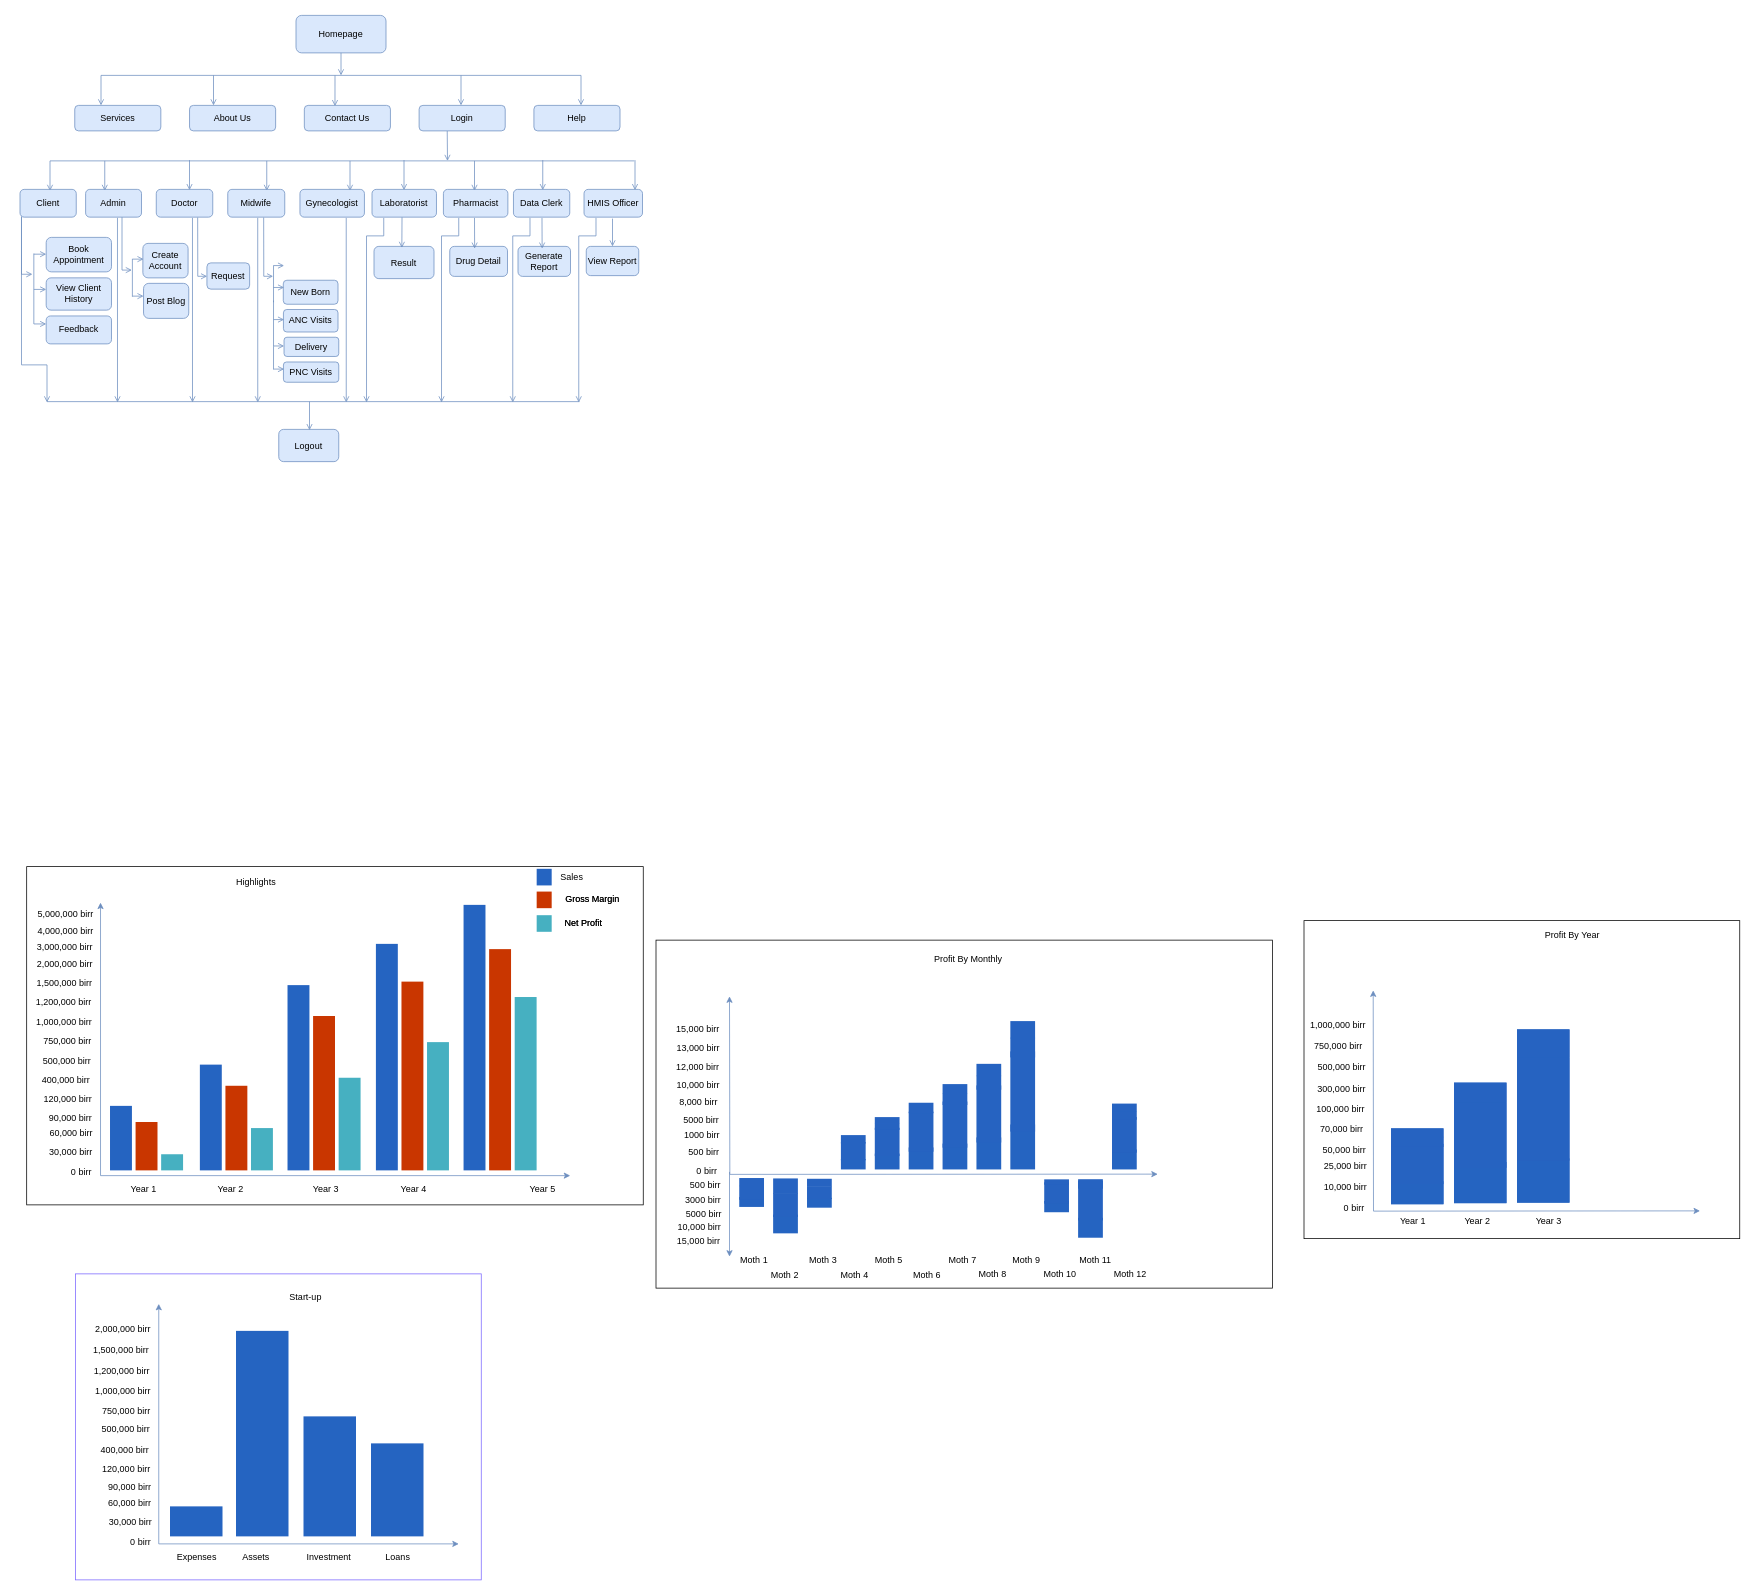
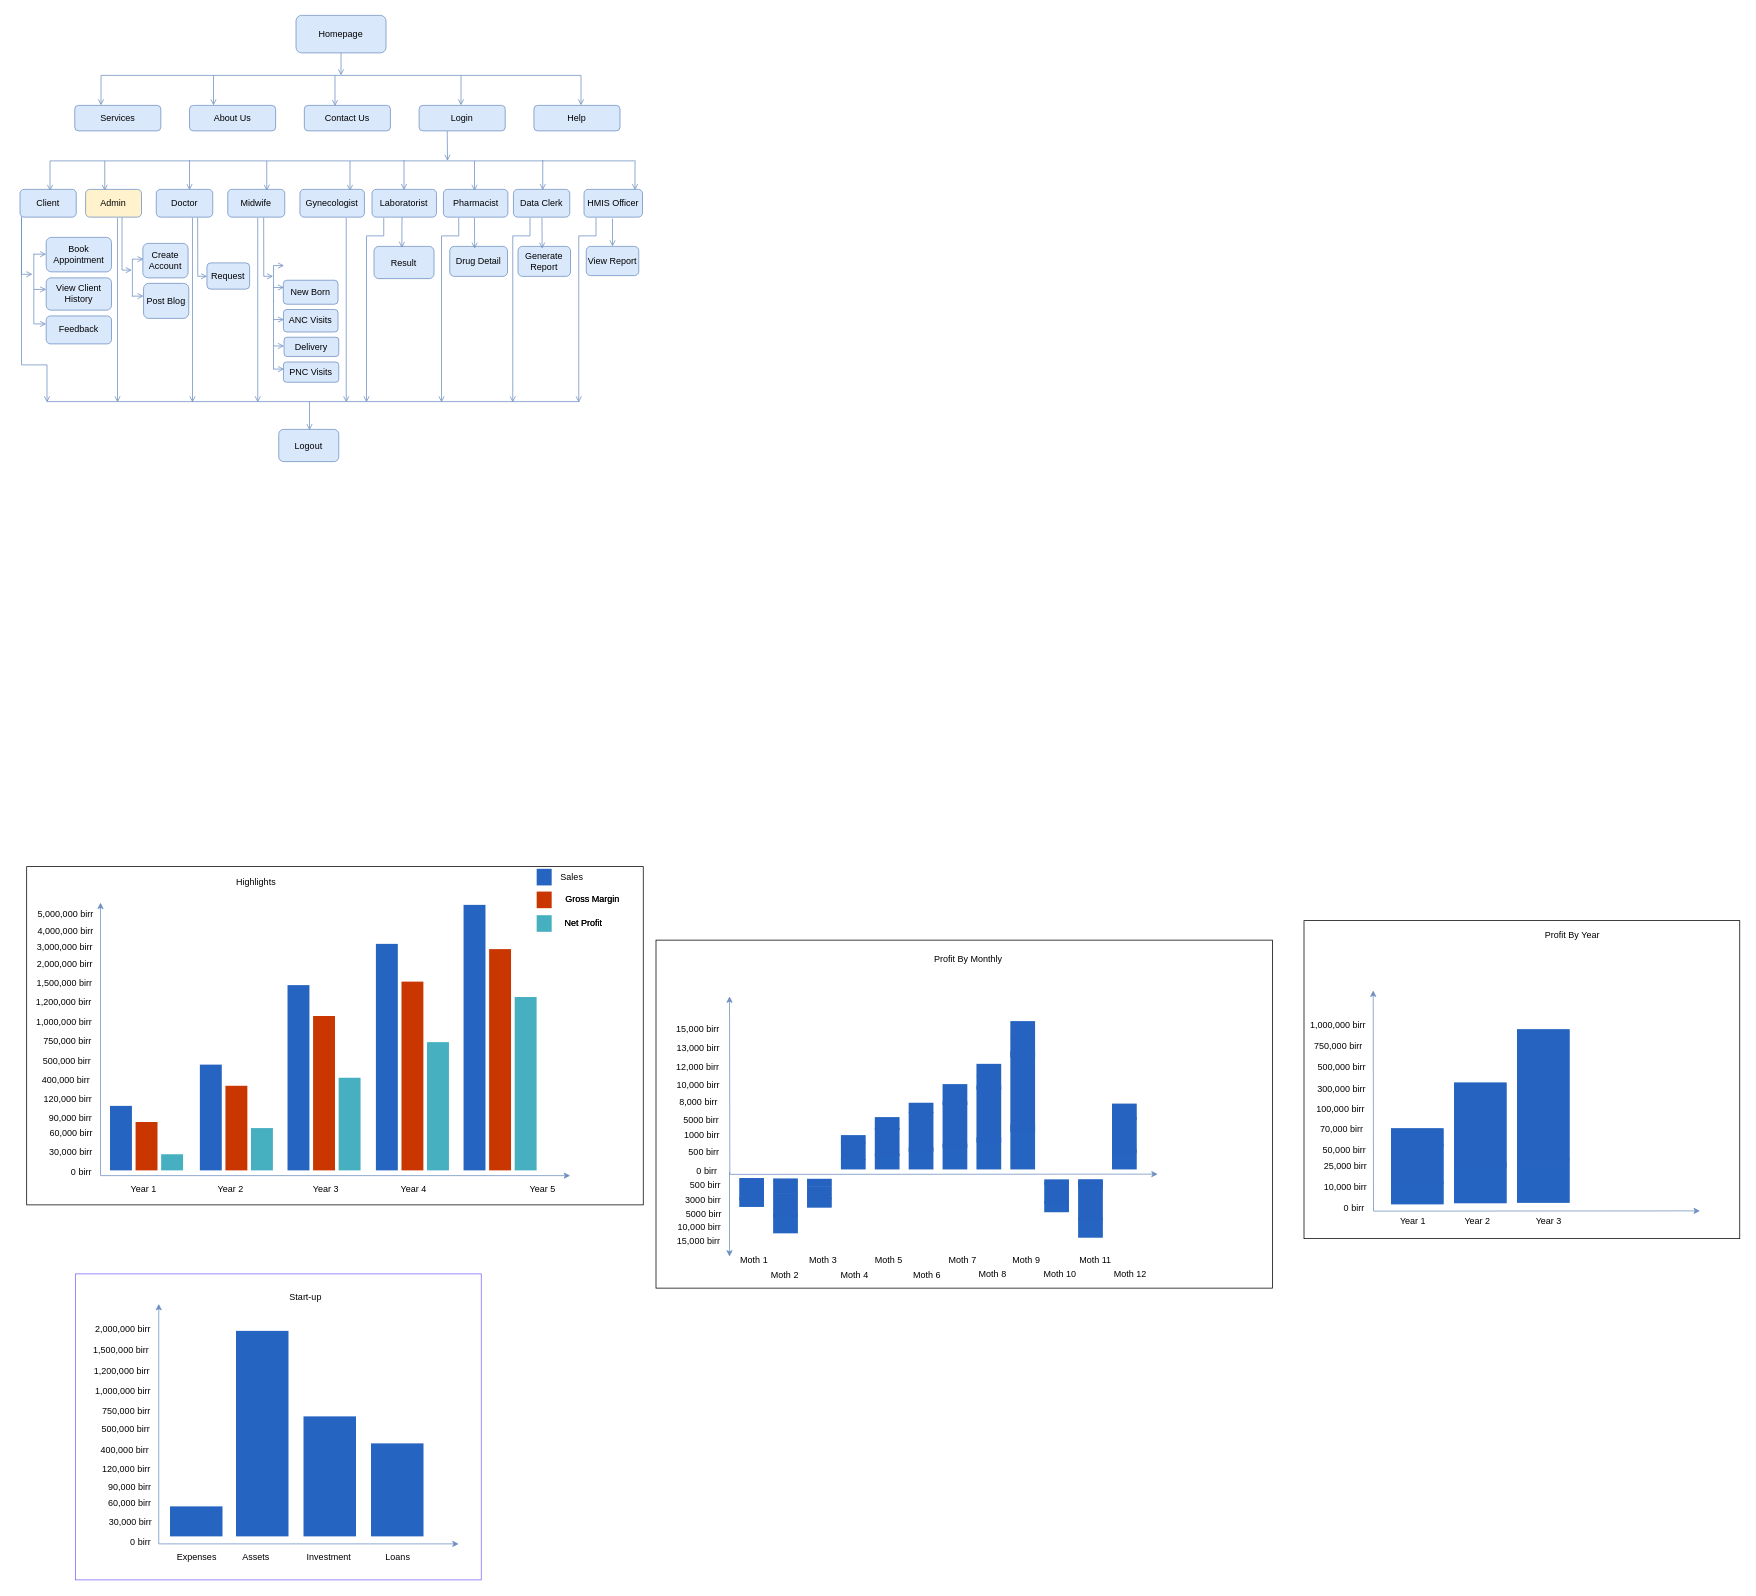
- <mxCell id="296" value="&lt;div style=&quot;font-size: 12px;&quot;&gt;Admin&lt;/div&gt;" style="rounded=1;whiteSpace=wrap;html=1;fillColor=#dae8fc;strokeColor=#6c8ebf;glass=0;strokeWidth=1;perimeterSpacing=0;shadow=0;fontSize=12;fontStyle=0" parent="294" vertex="1"><mxGeometry x="93.48" width="74.52" height="37" as="geometry" /></mxCell>
+ <mxCell id="296" value="&lt;div style=&quot;font-size: 12px;&quot;&gt;Admin&lt;/div&gt;" style="rounded=1;whiteSpace=wrap;html=1;fillColor=#fff2cc;strokeColor=#6c8ebf;glass=0;strokeWidth=1;perimeterSpacing=0;shadow=0;fontSize=12;fontStyle=0;" parent="294" vertex="1"><mxGeometry x="93.48" width="74.52" height="37" as="geometry" /></mxCell>
